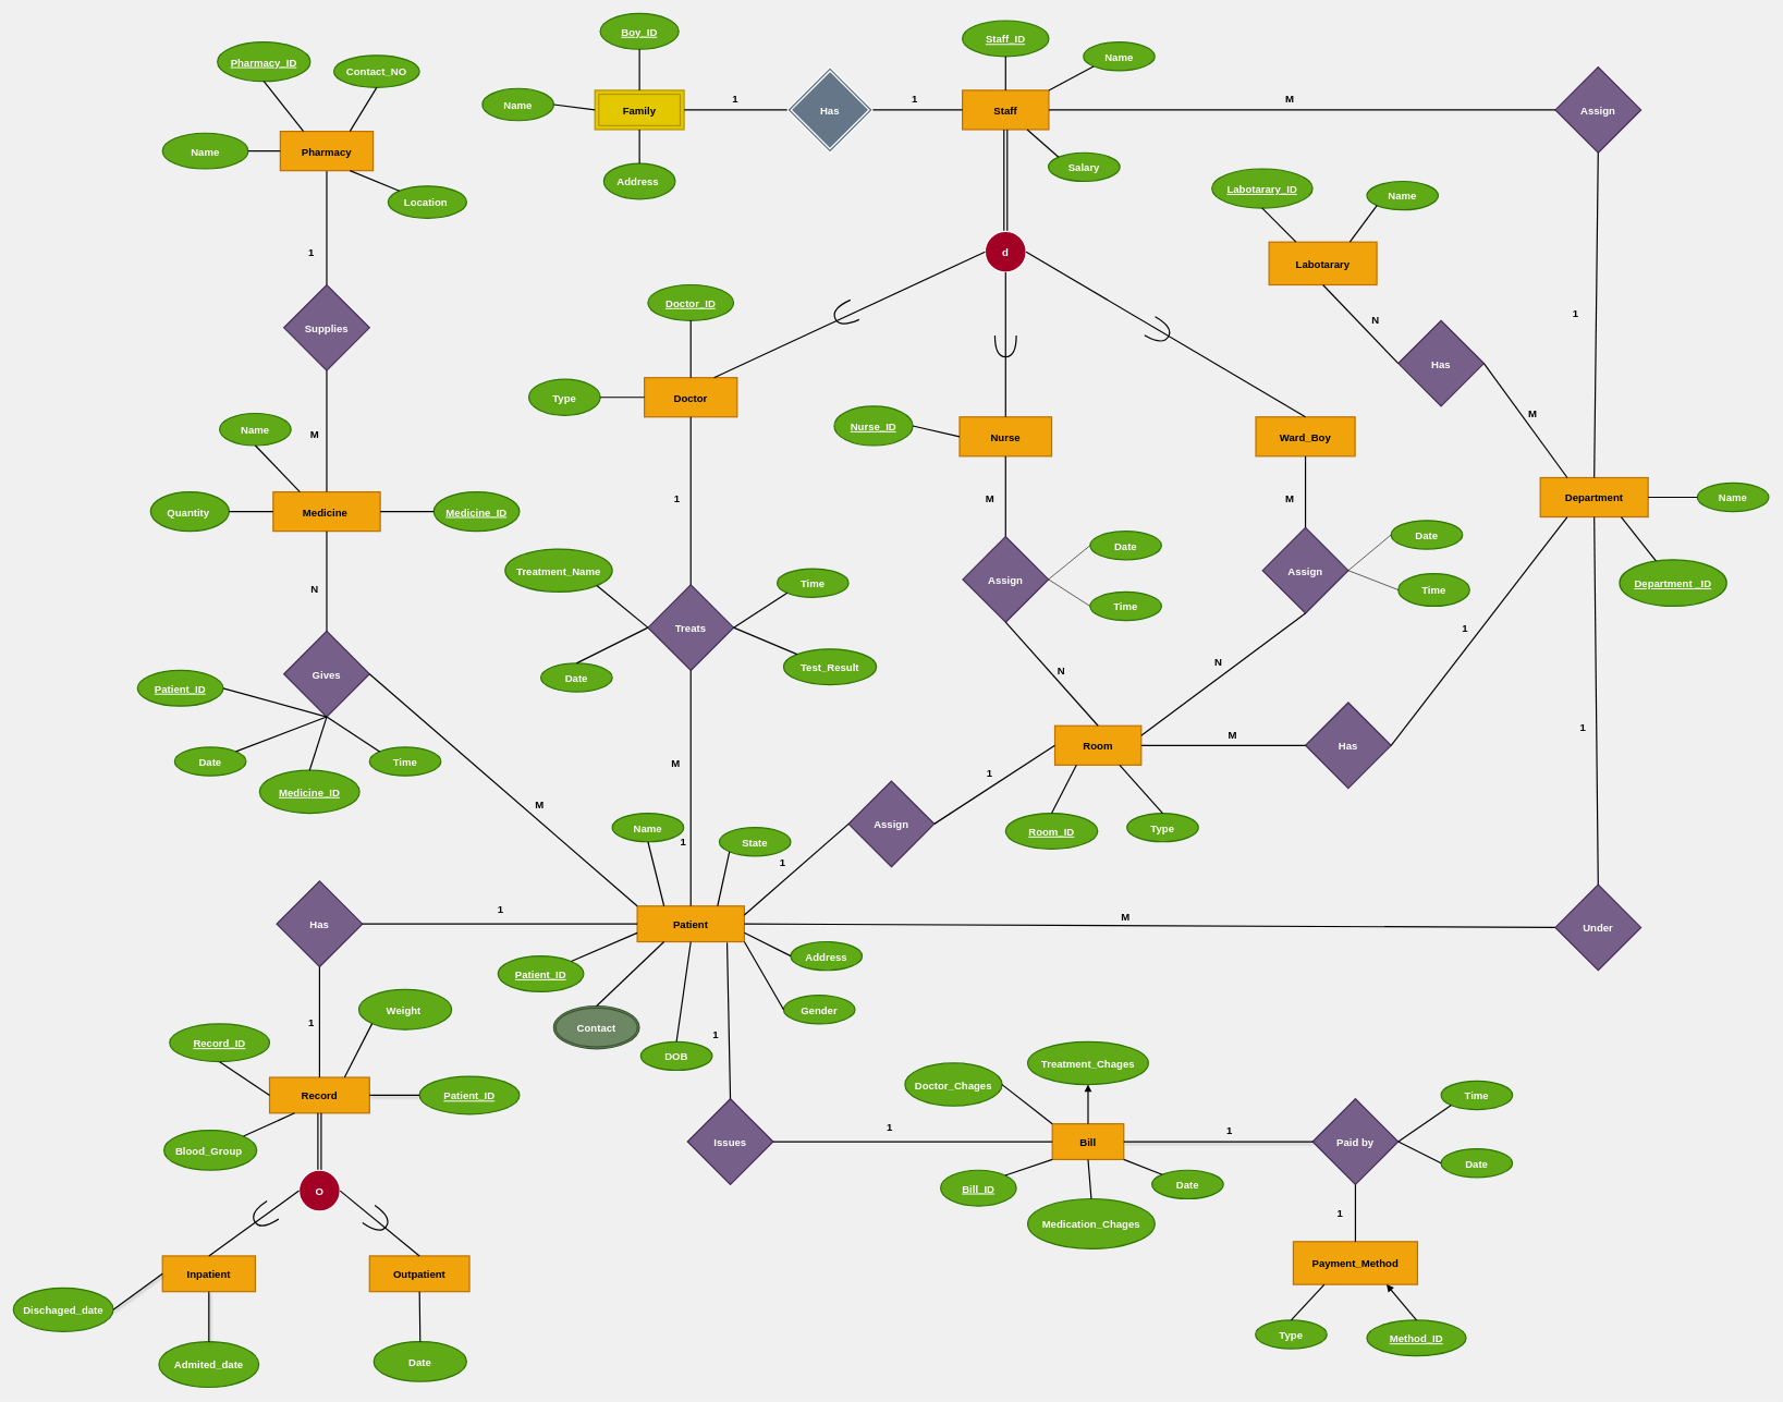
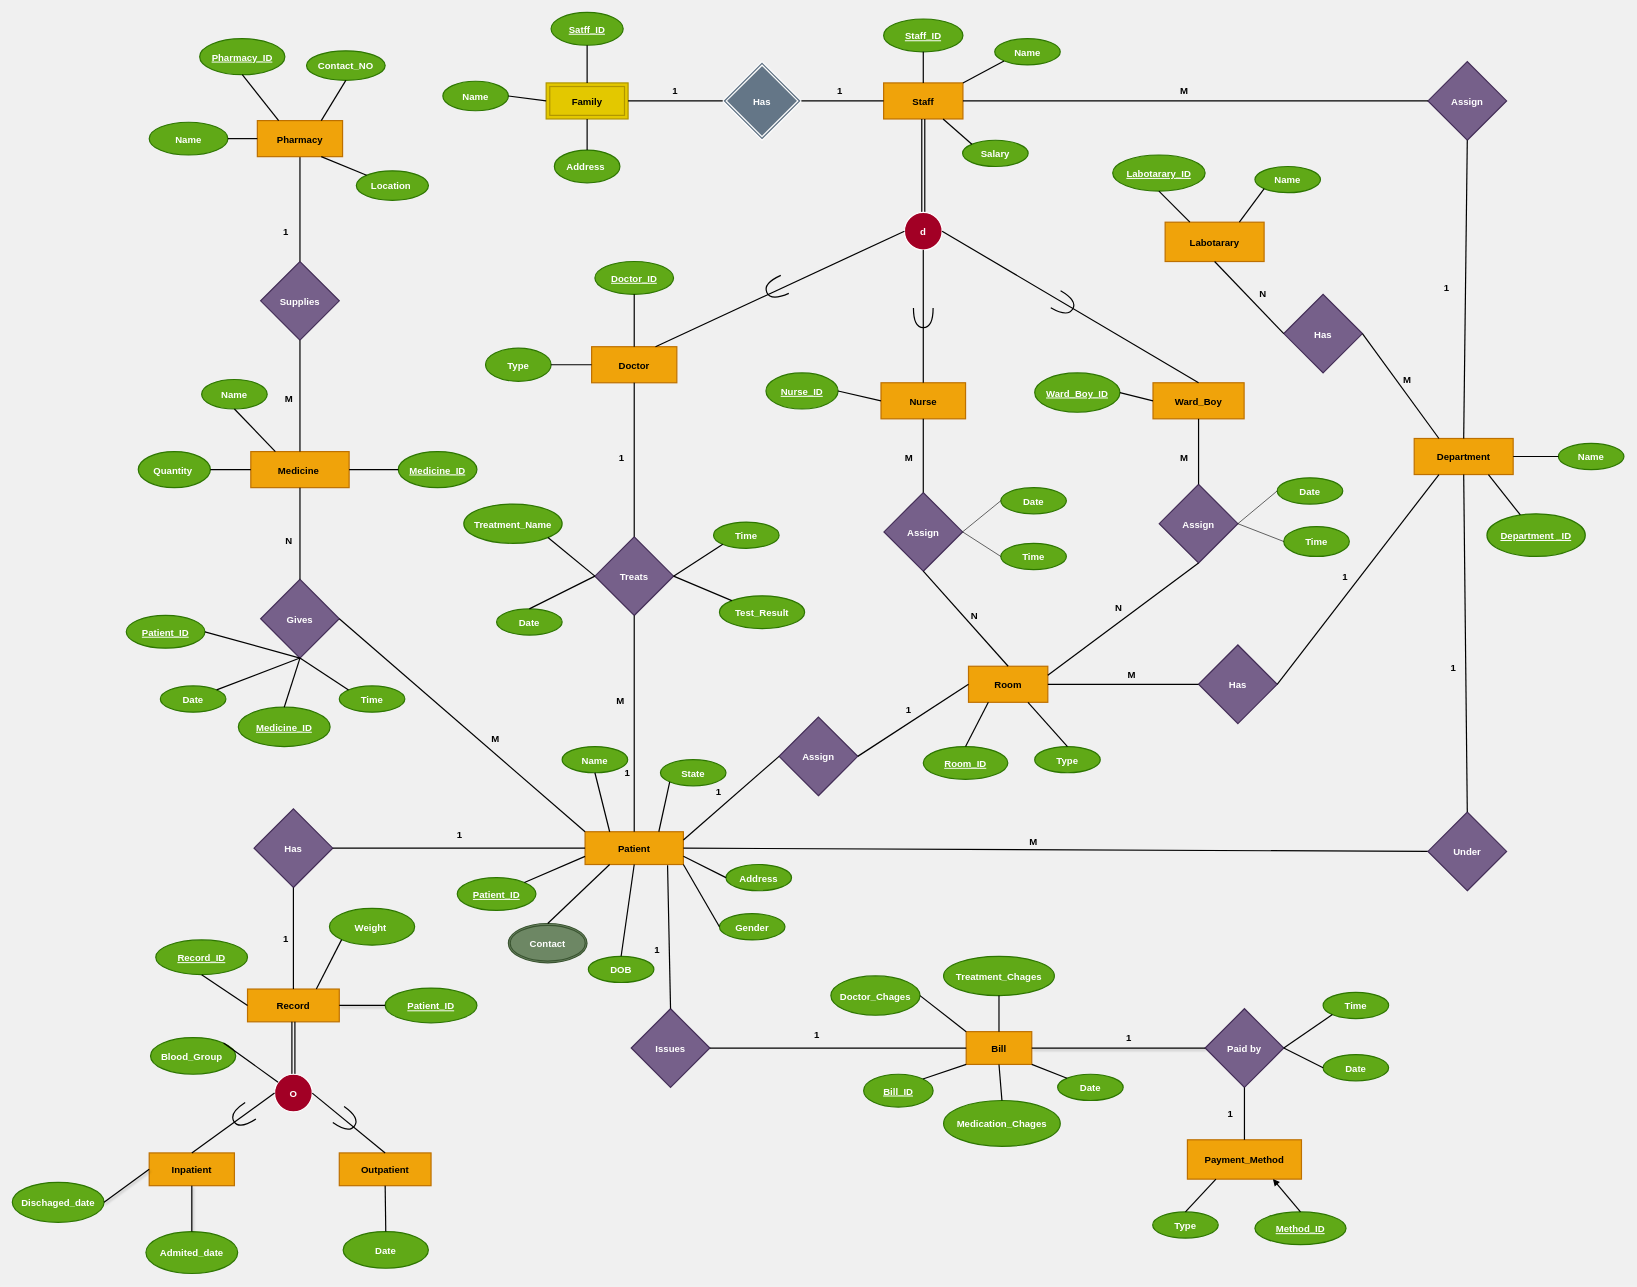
- <mxCell id="172" value="Boy_ID" style="ellipse;align=center;fontStyle=5;fontSize=16;fontColor=#ffffff;rounded=0;labelBackgroundColor=none;labelBorderColor=none;strokeWidth=2;fillColor=#60a917;strokeColor=#2D7600;flipH=0;flipV=1;container=0;" parent="1" vertex="1"><mxGeometry x="918.193" y="20" width="120.193" height="54.633" as="geometry" /></mxCell>
+ <mxCell id="172" value="Satff_ID" style="ellipse;align=center;fontStyle=5;fontSize=16;fontColor=#ffffff;rounded=0;labelBackgroundColor=none;labelBorderColor=none;strokeWidth=2;fillColor=#60a917;strokeColor=#2D7600;flipH=0;flipV=1;container=0;" parent="1" vertex="1"><mxGeometry x="918.193" y="20" width="120.193" height="54.633" as="geometry" /></mxCell>
+ <mxCell id="56" value="Ward_Boy_ID" style="ellipse;align=center;fontStyle=5;fontSize=16;fontColor=#ffffff;rounded=0;labelBackgroundColor=none;labelBorderColor=none;strokeWidth=2;fillColor=#60a917;strokeColor=#2D7600;flipH=0;flipV=1;container=0;" parent="1" vertex="1"><mxGeometry x="1724.428" y="620.964" width="142.046" height="65.56" as="geometry" /></mxCell>
+ <mxCell id="58" value="" style="endArrow=none;rounded=0;fontSize=16;fontColor=#000000;entryX=1;entryY=0.5;entryDx=0;entryDy=0;exitX=0;exitY=0.5;exitDx=0;exitDy=0;fontStyle=1;labelBackgroundColor=none;labelBorderColor=none;strokeWidth=2;" parent="1" source="7" target="56" edge="1"><mxGeometry width="50" height="50" relative="1" as="geometry"><mxPoint x="1374.776" y="421.553" as="sourcePoint" /><mxPoint x="1429.409" y="476.186" as="targetPoint" /></mxGeometry></mxCell>
- <mxCell id="109" value="" style="endArrow=block;rounded=0;fontColor=#000000;entryX=0.5;entryY=1;entryDx=0;entryDy=0;exitX=0.5;exitY=0;exitDx=0;exitDy=0;fontSize=16;fontStyle=1;labelBackgroundColor=none;labelBorderColor=none;strokeWidth=2;" parent="1" source="95" target="108" edge="1"><mxGeometry width="50" height="50" relative="1" as="geometry"><mxPoint x="1423.946" y="1434.996" as="sourcePoint" /><mxPoint x="1478.579" y="1489.629" as="targetPoint" /></mxGeometry></mxCell>
+ <mxCell id="109" value="" style="endArrow=none;rounded=0;fontColor=#000000;entryX=0.5;entryY=1;entryDx=0;entryDy=0;exitX=0.5;exitY=0;exitDx=0;exitDy=0;fontSize=16;fontStyle=1;labelBackgroundColor=none;labelBorderColor=none;strokeWidth=2;" parent="1" source="95" target="108" edge="1"><mxGeometry width="50" height="50" relative="1" as="geometry"><mxPoint x="1423.946" y="1434.996" as="sourcePoint" /><mxPoint x="1478.579" y="1489.629" as="targetPoint" /></mxGeometry></mxCell>
- <mxCell id="210" value="" style="endArrow=none;html=1;rounded=0;strokeWidth=2;exitX=1;exitY=0;exitDx=0;exitDy=0;entryX=0.25;entryY=1;entryDx=0;entryDy=0;" parent="1" source="209" target="34" edge="1"><mxGeometry relative="1" as="geometry"><mxPoint x="590" y="1754" as="sourcePoint" /><mxPoint x="750" y="1754" as="targetPoint" /></mxGeometry></mxCell>
+ <mxCell id="210" value="" style="endArrow=none;html=1;rounded=0;strokeWidth=2;exitX=1;exitY=0;exitDx=0;exitDy=0;" parent="1" source="209" target="195" edge="1"><mxGeometry relative="1" as="geometry"><mxPoint x="590" y="1754" as="sourcePoint" /><mxPoint x="750" y="1754" as="targetPoint" /></mxGeometry></mxCell>
